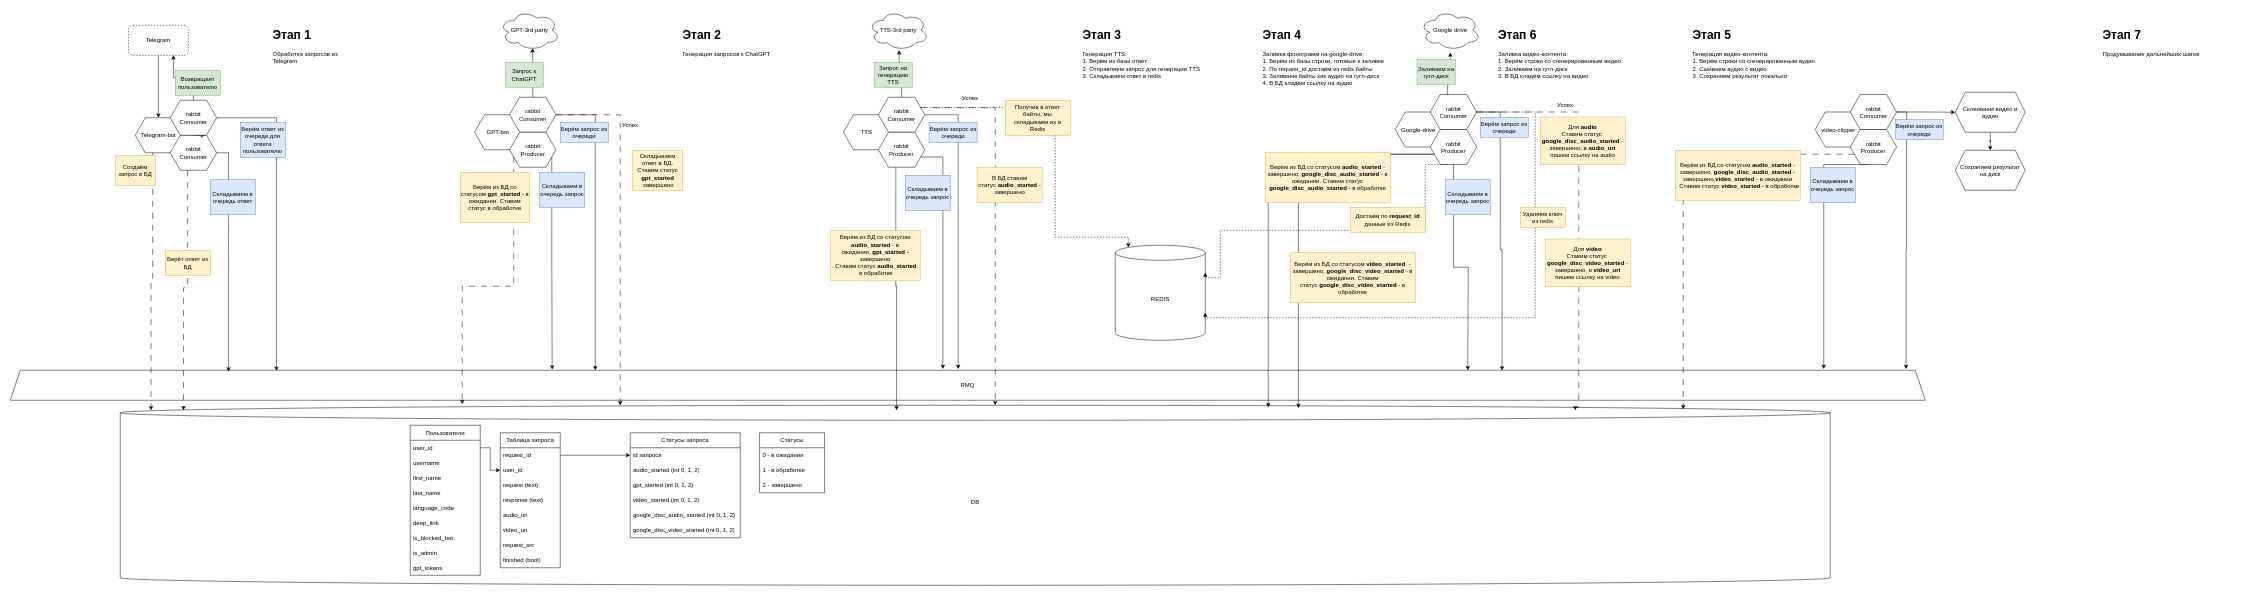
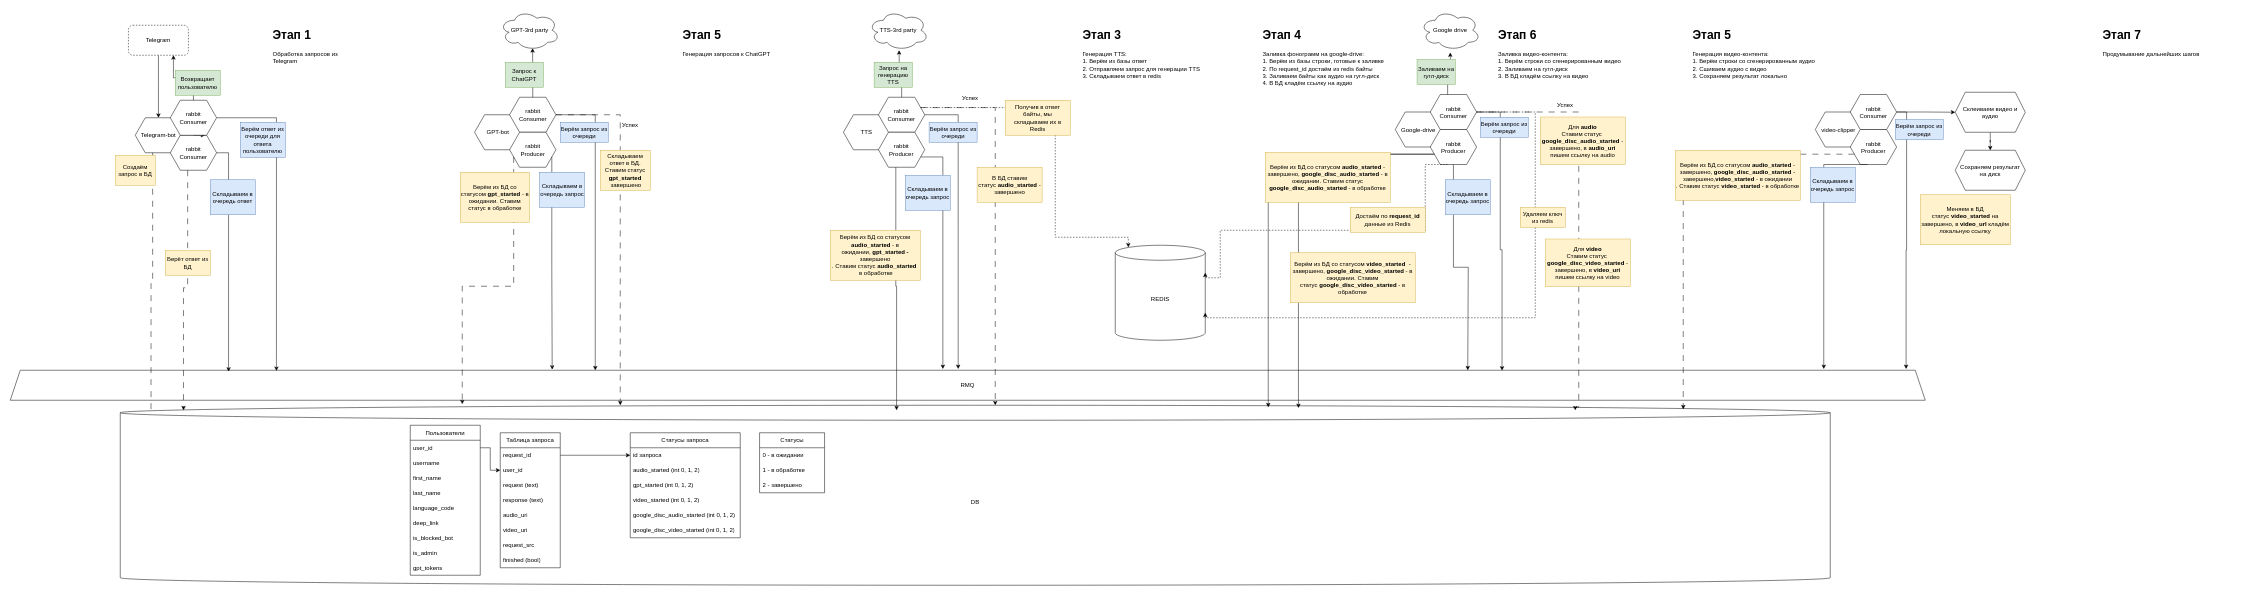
- <mxCell id="74" value="&lt;h1&gt;Этап 2&lt;/h1&gt;&lt;div&gt;Генерация запросов к ChatGPT&lt;/div&gt;" style="text;html=1;strokeColor=none;fillColor=none;spacing=5;spacingTop=-20;whiteSpace=wrap;overflow=hidden;rounded=0;" vertex="1" parent="1"><mxGeometry x="1360" y="50" width="190" height="120" as="geometry" /></mxCell>
+ <mxCell id="74" value="&lt;h1&gt;Этап 5&lt;/h1&gt;&lt;div&gt;Генерация запросов к ChatGPT&lt;/div&gt;" style="text;html=1;strokeColor=none;fillColor=none;spacing=5;spacingTop=-20;whiteSpace=wrap;overflow=hidden;rounded=0;" vertex="1" parent="1"><mxGeometry x="1360" y="50" width="190" height="120" as="geometry" /></mxCell>
- <mxCell id="42" value="Складываем ответ в БД. Ставим статус &lt;b&gt;gpt_started&lt;/b&gt;&lt;br&gt;&amp;nbsp;завершено" style="text;html=1;strokeColor=#d6b656;fillColor=#fff2cc;align=center;verticalAlign=middle;whiteSpace=wrap;rounded=0;" vertex="1" parent="1"><mxGeometry x="1265" y="300" width="100" height="80" as="geometry" /></mxCell>
+ <mxCell id="42" value="Складываем ответ в БД. Ставим статус &lt;b&gt;gpt_started&lt;/b&gt;&lt;br&gt;&amp;nbsp;завершено" style="text;html=1;strokeColor=#d6b656;fillColor=#fff2cc;align=center;verticalAlign=middle;whiteSpace=wrap;rounded=0;" vertex="1" parent="1"><mxGeometry x="1200" y="300" width="100" height="80" as="geometry" /></mxCell>
+ <mxCell id="125" value="Меняем в БД статус&amp;nbsp;&lt;b style=&quot;border-color: var(--border-color);&quot;&gt;video_started &lt;/b&gt;&lt;span style=&quot;border-color: var(--border-color);&quot;&gt;на завершено, в &lt;b&gt;video_url&lt;/b&gt; кладём локальную ссылку&lt;/span&gt;" style="text;html=1;strokeColor=#d6b656;fillColor=#fff2cc;align=center;verticalAlign=middle;whiteSpace=wrap;rounded=0;" vertex="1" parent="1"><mxGeometry x="3840" y="389" width="180" height="100" as="geometry" /></mxCell>
- <mxCell id="75" style="edgeStyle=orthogonalEdgeStyle;rounded=0;orthogonalLoop=1;jettySize=auto;html=1;exitX=0.375;exitY=1;exitDx=0;exitDy=0;entryX=0.018;entryY=0.028;entryDx=0;entryDy=0;entryPerimeter=0;dashed=1;dashPattern=12 12;" edge="1" parent="1" source="32" target="10"><mxGeometry relative="1" as="geometry" /></mxCell>
+ <mxCell id="75" style="edgeStyle=orthogonalEdgeStyle;rounded=0;orthogonalLoop=1;jettySize=auto;html=1;exitX=0.375;exitY=1;exitDx=0;exitDy=0;entryX=0.018;entryY=0.028;entryDx=0;entryDy=0;entryPerimeter=0;dashed=1;dashPattern=12 12;endArrow=none;" edge="1" parent="1" source="32" target="10"><mxGeometry relative="1" as="geometry" /></mxCell>
